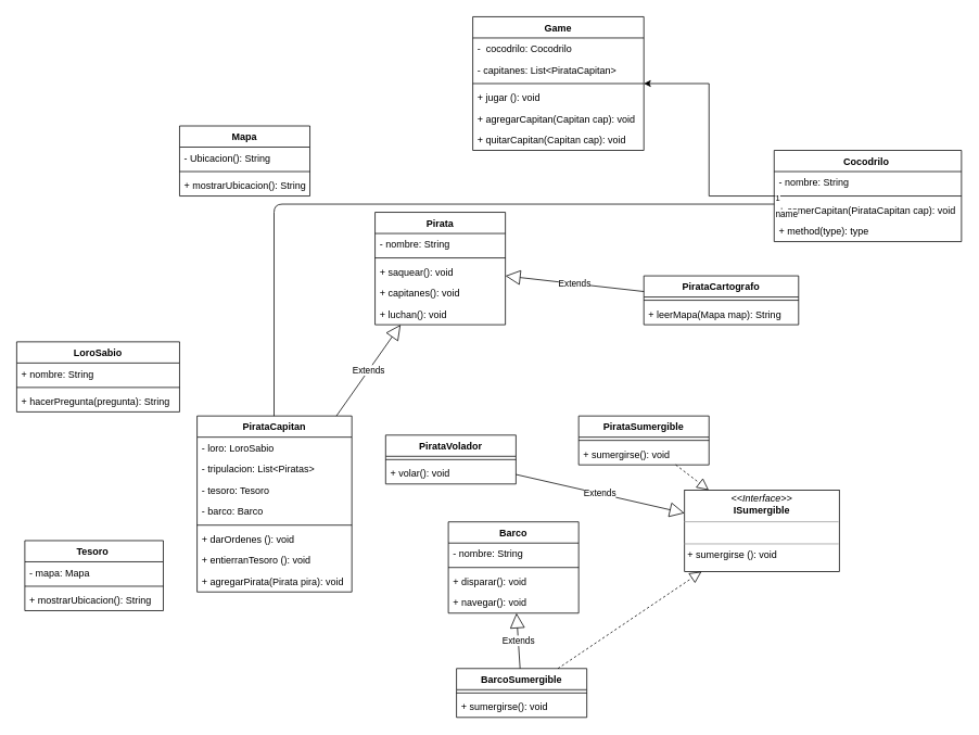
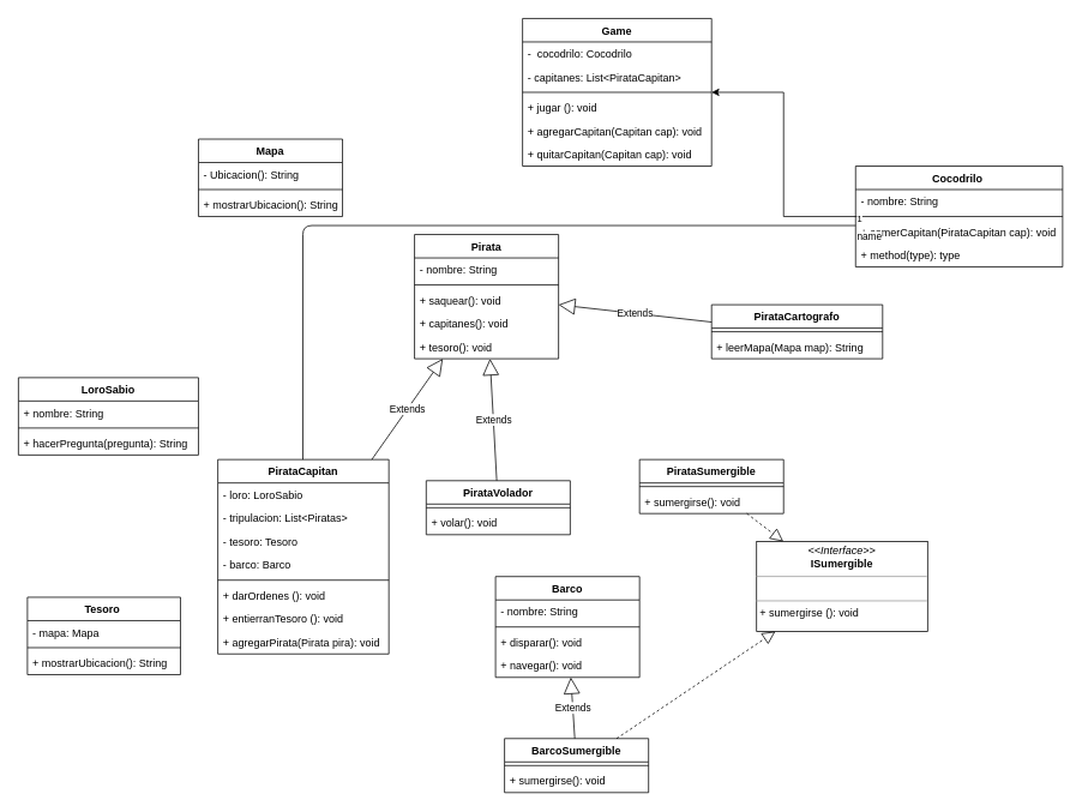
- <mxCell id="20" value="+ luchan(): void" style="text;strokeColor=none;fillColor=none;align=left;verticalAlign=top;spacingLeft=4;spacingRight=4;overflow=hidden;rotatable=0;points=[[0,0.5],[1,0.5]];portConstraint=eastwest;" parent="15" vertex="1"><mxGeometry y="112" width="160" height="26" as="geometry" /></mxCell>
+ <mxCell id="20" value="+ tesoro(): void" style="text;strokeColor=none;fillColor=none;align=left;verticalAlign=top;spacingLeft=4;spacingRight=4;overflow=hidden;rotatable=0;points=[[0,0.5],[1,0.5]];portConstraint=eastwest;" parent="15" vertex="1"><mxGeometry y="112" width="160" height="26" as="geometry" /></mxCell>
- <mxCell id="63" value="Extends" style="endArrow=block;endSize=16;endFill=0;html=1;" parent="1" source="40" target="43" edge="1"><mxGeometry width="160" relative="1" as="geometry"><mxPoint x="525" y="470" as="sourcePoint" /><mxPoint x="685" y="470" as="targetPoint" /></mxGeometry></mxCell>
+ <mxCell id="63" value="Extends" style="endArrow=block;endSize=16;endFill=0;html=1;" parent="1" source="40" target="15" edge="1"><mxGeometry width="160" relative="1" as="geometry"><mxPoint x="525" y="470" as="sourcePoint" /><mxPoint x="685" y="470" as="targetPoint" /></mxGeometry></mxCell>
